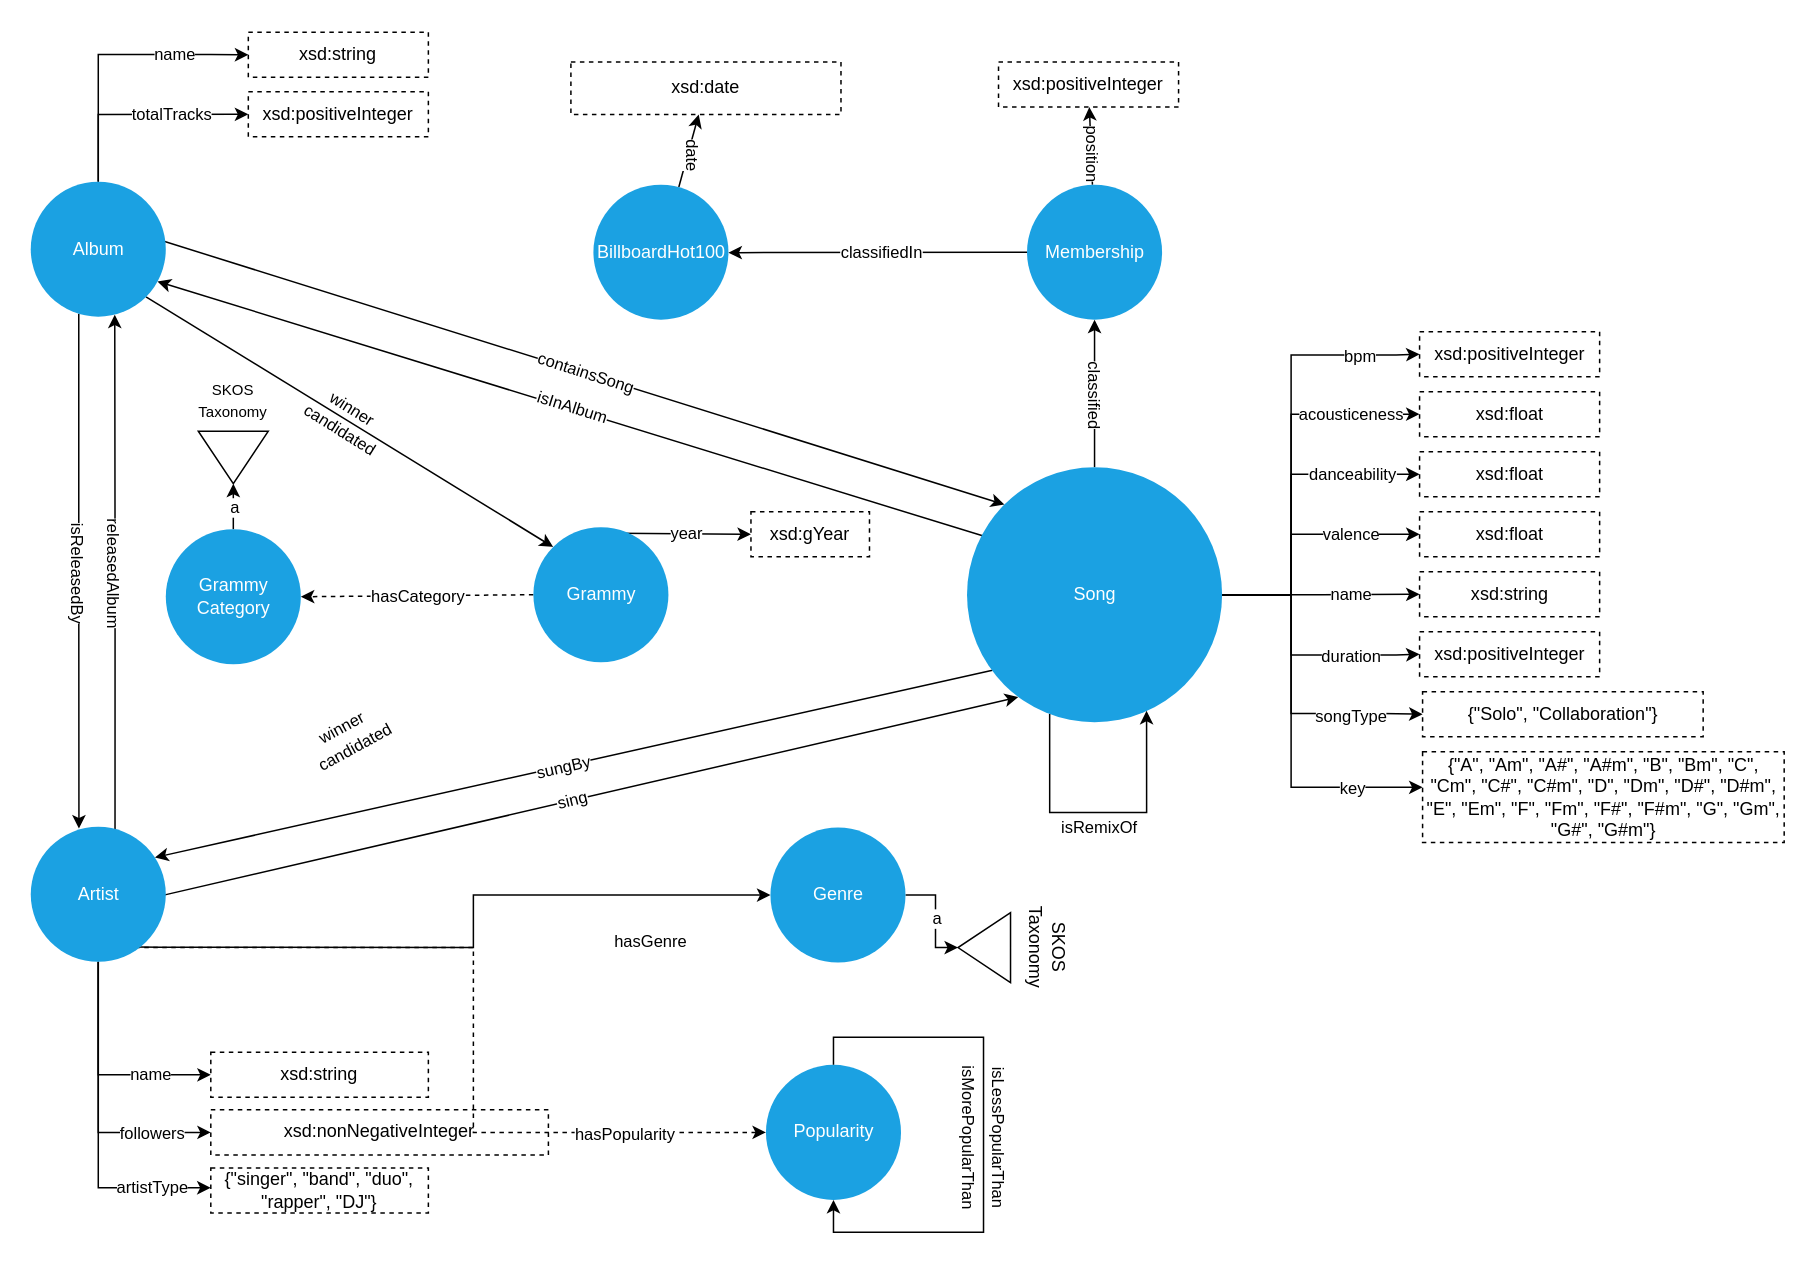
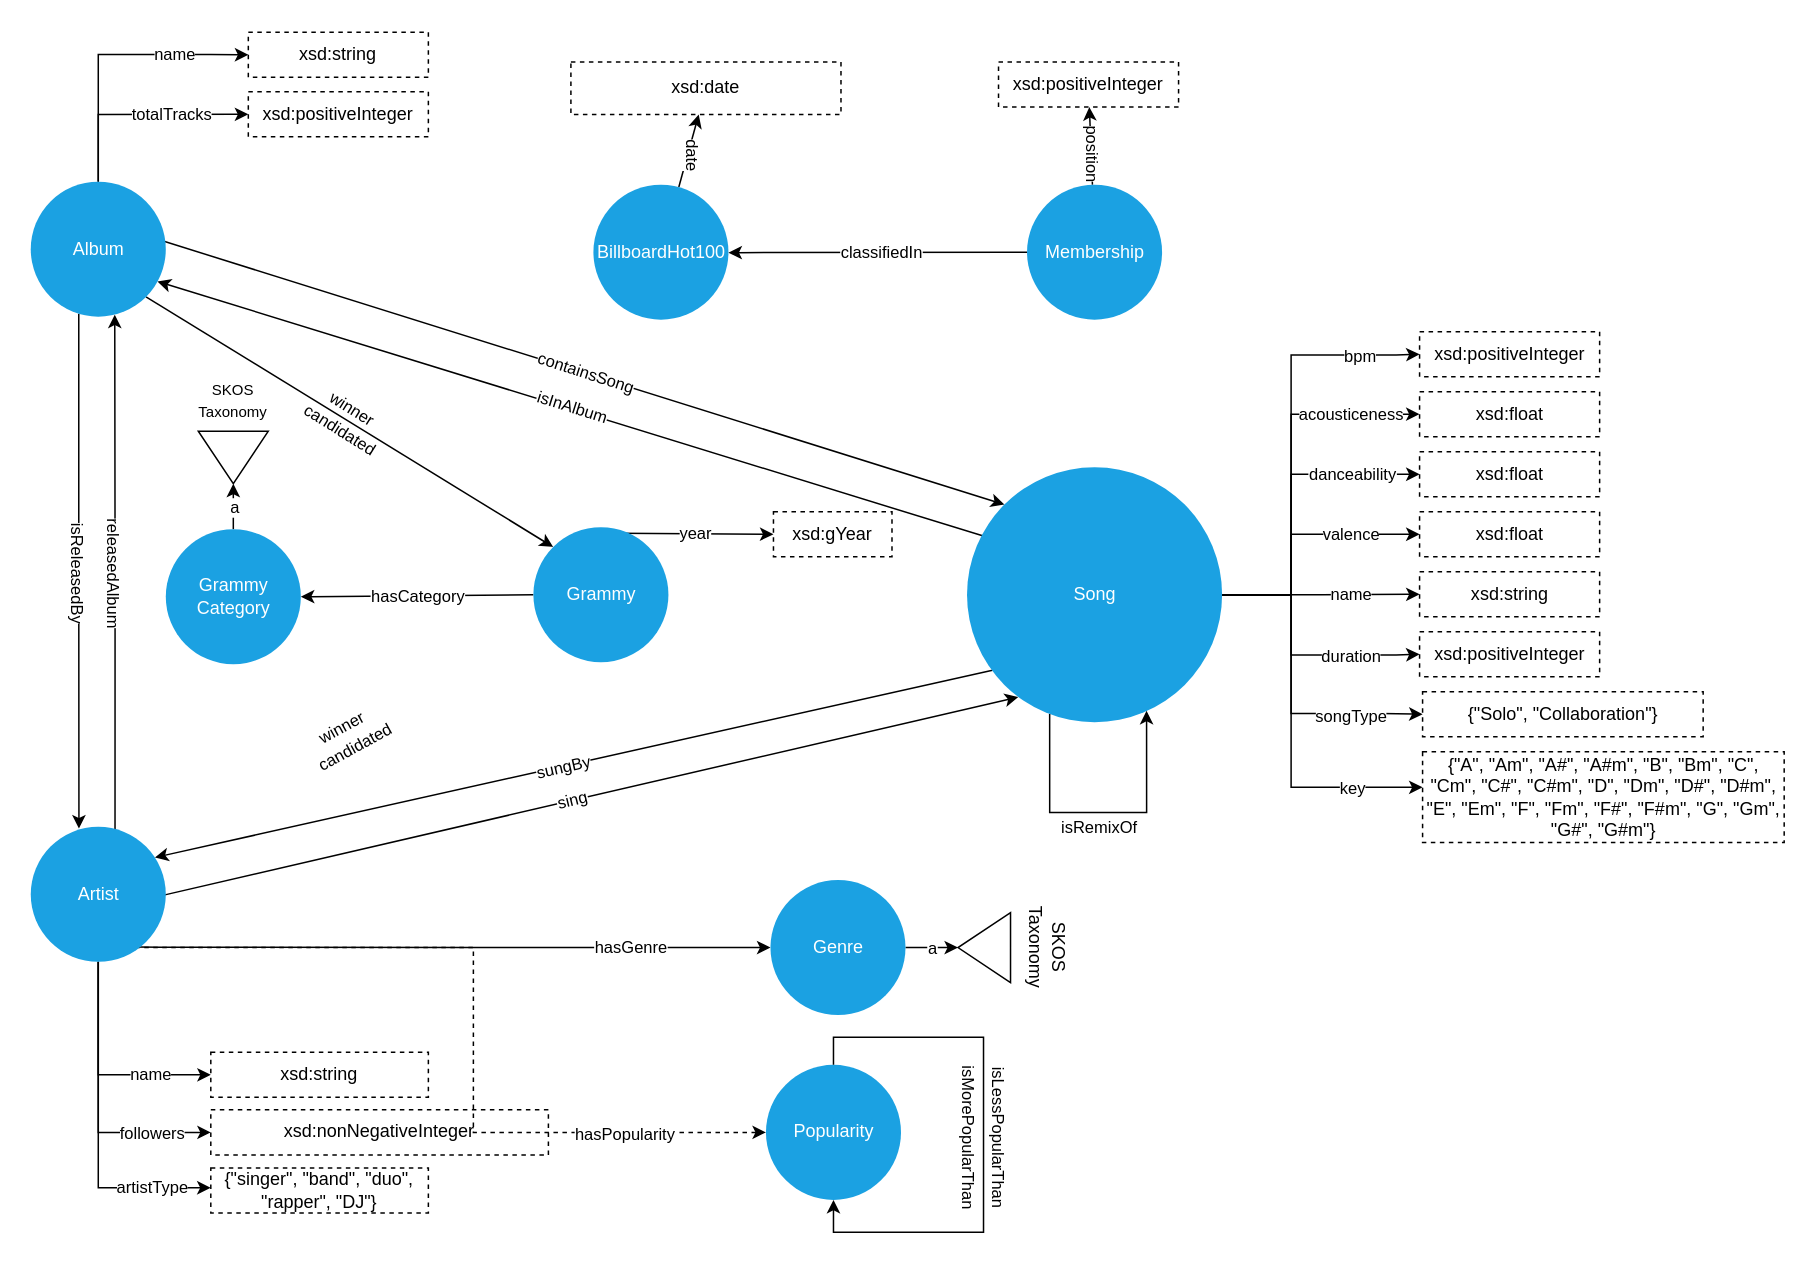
- <mxCell id="22" style="rounded=0;orthogonalLoop=1;jettySize=auto;html=1;entryX=0.5;entryY=1;entryDx=0;entryDy=0;exitX=0.5;exitY=0;exitDx=0;exitDy=0;" edge="1" parent="1" source="40" target="81"><mxGeometry relative="1" as="geometry"><mxPoint x="1008" y="565.8" as="targetPoint" /><mxPoint x="793.47" y="445.85" as="sourcePoint" /></mxGeometry></mxCell>
- <mxCell id="23" value="classified" style="edgeLabel;html=1;align=center;verticalAlign=middle;resizable=0;points=[];rotation=90;" connectable="0" vertex="1" parent="22"><mxGeometry relative="1" as="geometry"><mxPoint as="offset" /></mxGeometry></mxCell>
- <mxCell id="101" value="xsd:gYear" style="rounded=0;whiteSpace=wrap;html=1;dashed=1;fillColor=none;strokeColor=default;" vertex="1" parent="1"><mxGeometry x="500" y="340.5" width="79" height="30" as="geometry" /></mxCell>
+ <mxCell id="101" value="xsd:gYear" style="rounded=0;whiteSpace=wrap;html=1;dashed=1;fillColor=none;strokeColor=default;" vertex="1" parent="1"><mxGeometry x="515" y="340.5" width="79" height="30" as="geometry" /></mxCell>
- <mxCell id="58" style="rounded=0;orthogonalLoop=1;jettySize=auto;html=1;exitX=0;exitY=0.5;exitDx=0;exitDy=0;entryX=1;entryY=0.5;entryDx=0;entryDy=0;dashed=1;" edge="1" parent="1" source="62" target="71"><mxGeometry relative="1" as="geometry"><mxPoint x="165" y="390.5" as="sourcePoint" /><mxPoint x="177" y="436.83" as="targetPoint" /></mxGeometry></mxCell>
+ <mxCell id="58" style="rounded=0;orthogonalLoop=1;jettySize=auto;html=1;exitX=0;exitY=0.5;exitDx=0;exitDy=0;entryX=1;entryY=0.5;entryDx=0;entryDy=0;" edge="1" parent="1" source="62" target="71"><mxGeometry relative="1" as="geometry"><mxPoint x="165" y="390.5" as="sourcePoint" /><mxPoint x="177" y="436.83" as="targetPoint" /></mxGeometry></mxCell>
- <mxCell id="43" value="&lt;font color=&quot;#ffffff&quot;&gt;Genre&lt;/font&gt;" style="ellipse;html=1;fillColor=#1ba1e2;strokeColor=none;fontColor=#ffffff;" vertex="1" parent="1"><mxGeometry x="513" y="551" width="90" height="90" as="geometry" /></mxCell>
+ <mxCell id="43" value="&lt;font color=&quot;#ffffff&quot;&gt;Genre&lt;/font&gt;" style="ellipse;html=1;fillColor=#1ba1e2;strokeColor=none;fontColor=#ffffff;" vertex="1" parent="1"><mxGeometry x="513" y="586" width="90" height="90" as="geometry" /></mxCell>
